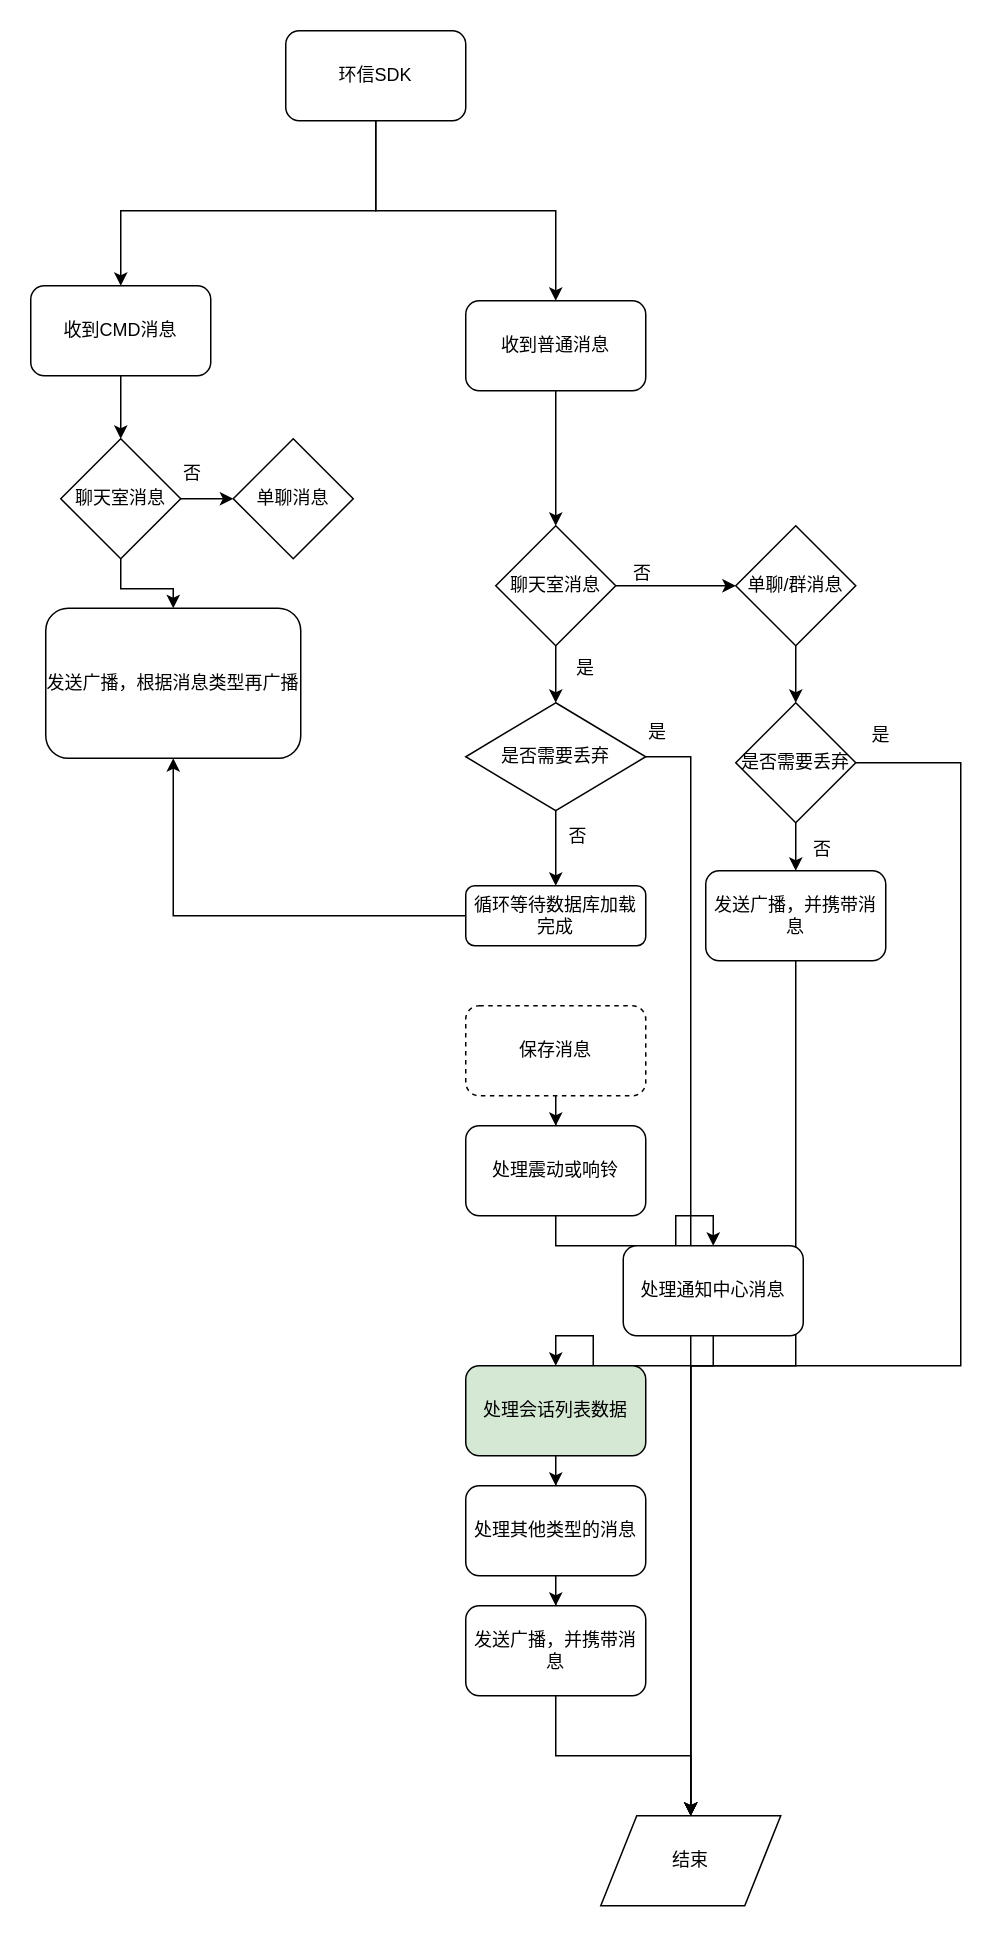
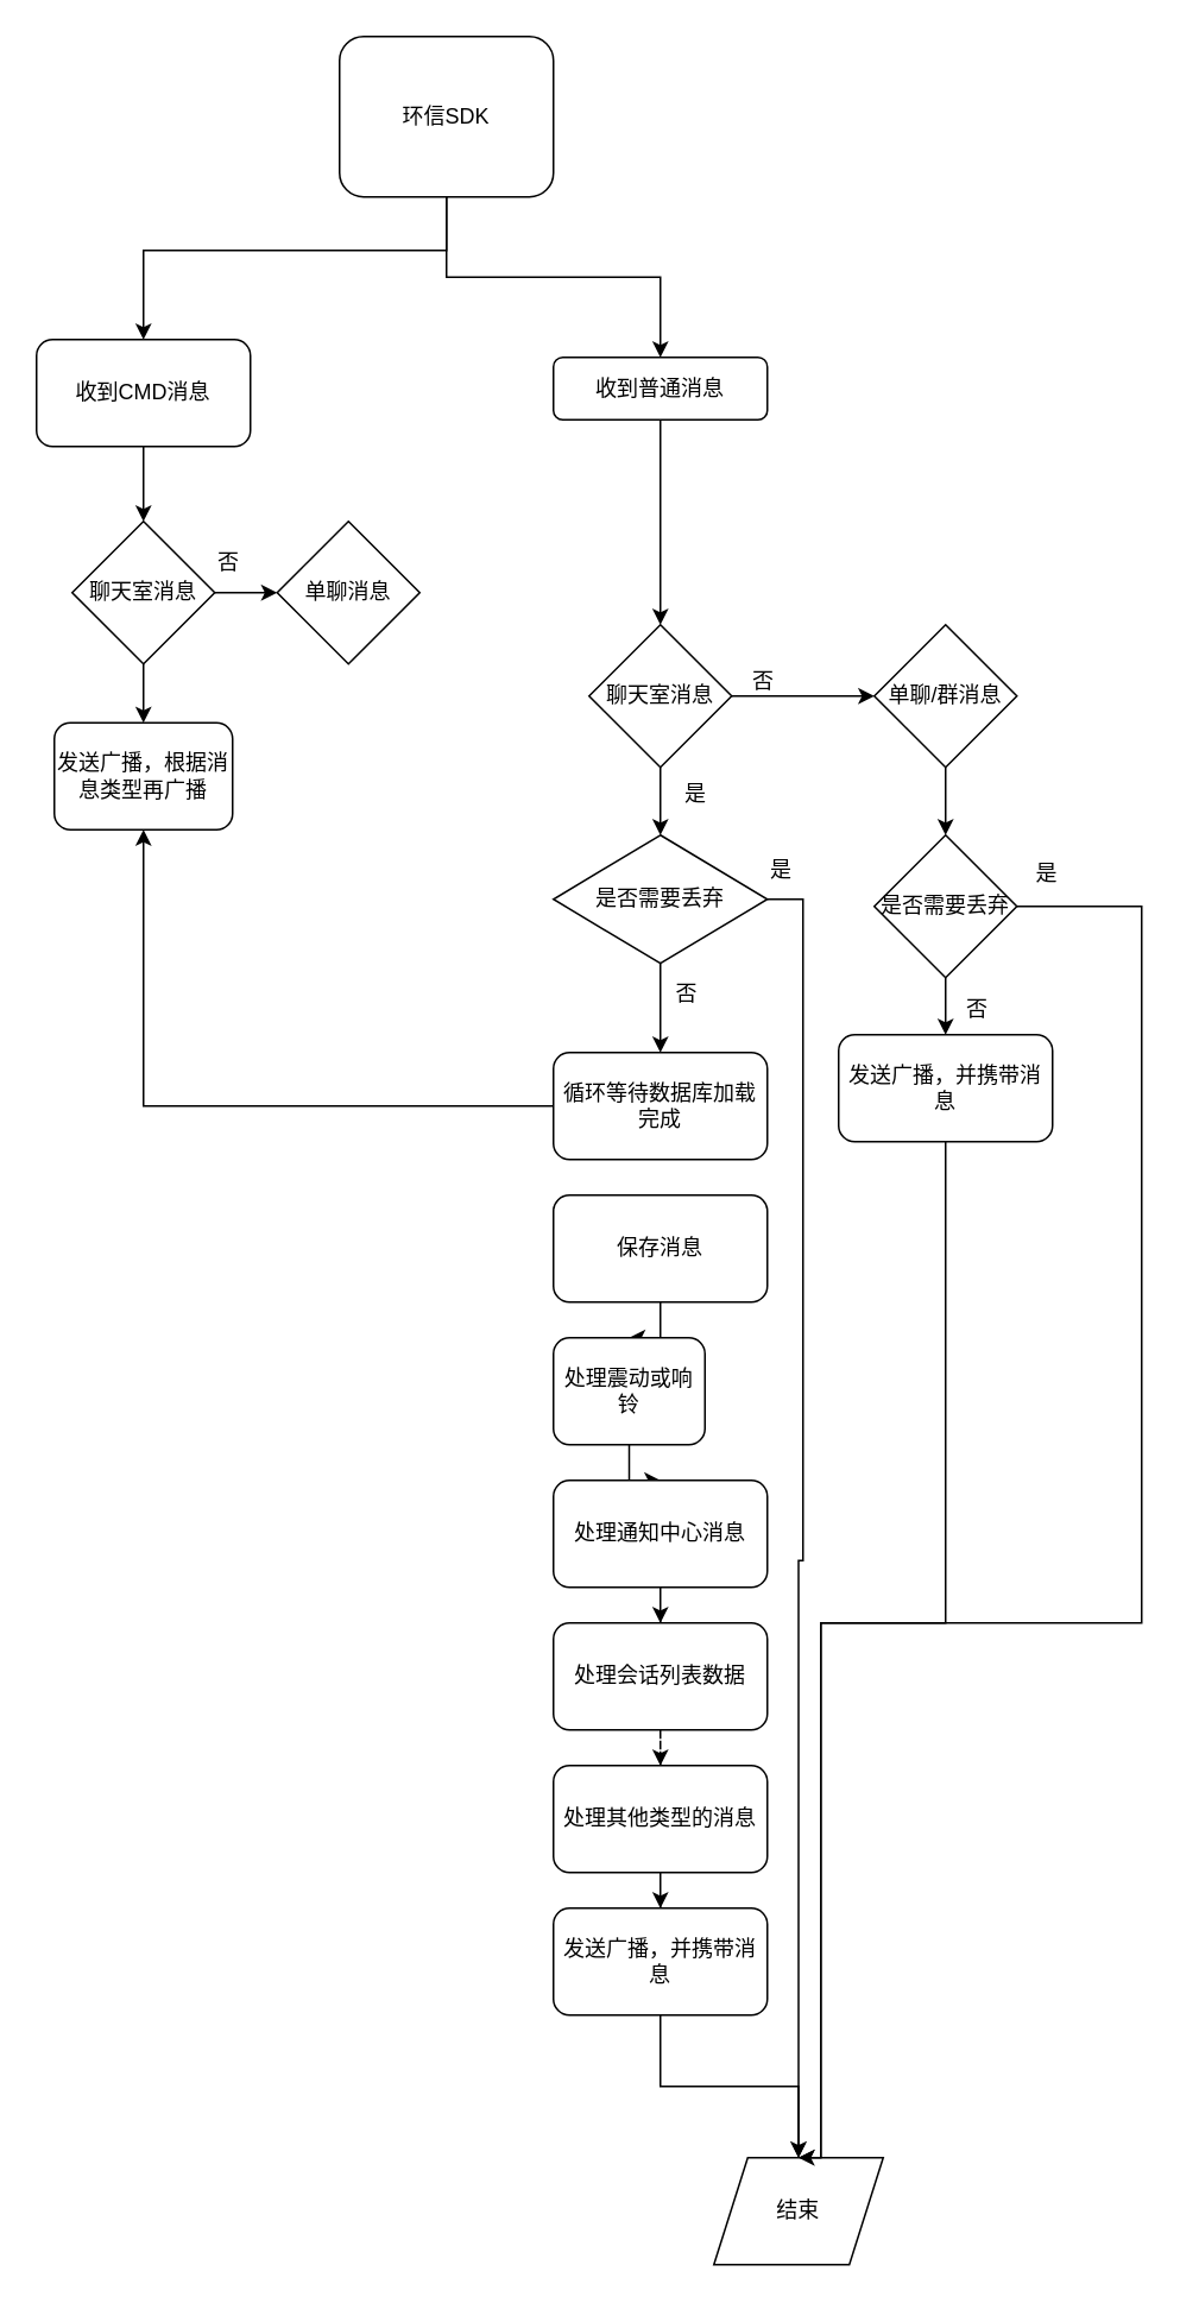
- <mxCell id="4" value="环信SDK" style="rounded=1;whiteSpace=wrap;html=1;" parent="1" vertex="1"><mxGeometry x="190" y="20" width="120" height="60" as="geometry" /></mxCell>
+ <mxCell id="4" value="环信SDK" style="rounded=1;whiteSpace=wrap;html=1;" parent="1" vertex="1"><mxGeometry x="190" y="20" width="120" height="90" as="geometry" /></mxCell>
- <mxCell id="8" value="收到普通消息" style="rounded=1;whiteSpace=wrap;html=1;" parent="1" vertex="1"><mxGeometry x="310" y="200" width="120" height="60" as="geometry" /></mxCell>
+ <mxCell id="8" value="收到普通消息" style="rounded=1;whiteSpace=wrap;html=1;" parent="1" vertex="1"><mxGeometry x="310" y="200" width="120" height="35" as="geometry" /></mxCell>
- <mxCell id="48" value="发送广播，根据消息类型再广播" style="rounded=1;whiteSpace=wrap;html=1;" vertex="1" parent="1"><mxGeometry x="30" y="405" width="170" height="100" as="geometry" /></mxCell>
+ <mxCell id="48" value="发送广播，根据消息类型再广播" style="rounded=1;whiteSpace=wrap;html=1;" vertex="1" parent="1"><mxGeometry x="30" y="405" width="100" height="60" as="geometry" /></mxCell>
- <mxCell id="27" value="循环等待数据库加载完成" style="rounded=1;whiteSpace=wrap;html=1;" vertex="1" parent="1"><mxGeometry x="310" y="590" width="120" height="40" as="geometry" /></mxCell>
+ <mxCell id="27" value="循环等待数据库加载完成" style="rounded=1;whiteSpace=wrap;html=1;" vertex="1" parent="1"><mxGeometry x="310" y="590" width="120" height="60" as="geometry" /></mxCell>
- <mxCell id="29" value="保存消息" style="rounded=1;whiteSpace=wrap;html=1;dashed=1;" vertex="1" parent="1"><mxGeometry x="310" y="670" width="120" height="60" as="geometry" /></mxCell>
+ <mxCell id="29" value="保存消息" style="rounded=1;whiteSpace=wrap;html=1;" vertex="1" parent="1"><mxGeometry x="310" y="670" width="120" height="60" as="geometry" /></mxCell>
- <mxCell id="31" value="处理震动或响铃" style="rounded=1;whiteSpace=wrap;html=1;" vertex="1" parent="1"><mxGeometry x="310" y="750" width="120" height="60" as="geometry" /></mxCell>
+ <mxCell id="31" value="处理震动或响铃" style="rounded=1;whiteSpace=wrap;html=1;" vertex="1" parent="1"><mxGeometry x="310" y="750" width="85" height="60" as="geometry" /></mxCell>
- <mxCell id="33" value="处理通知中心消息" style="rounded=1;whiteSpace=wrap;html=1;" vertex="1" parent="1"><mxGeometry x="415" y="830" width="120" height="60" as="geometry" /></mxCell>
+ <mxCell id="33" value="处理通知中心消息" style="rounded=1;whiteSpace=wrap;html=1;" vertex="1" parent="1"><mxGeometry x="310" y="830" width="120" height="60" as="geometry" /></mxCell>
- <mxCell id="35" value="处理会话列表数据" style="rounded=1;whiteSpace=wrap;html=1;fillColor=#d5e8d4;" vertex="1" parent="1"><mxGeometry x="310" y="910" width="120" height="60" as="geometry" /></mxCell>
+ <mxCell id="35" value="处理会话列表数据" style="rounded=1;whiteSpace=wrap;html=1;" vertex="1" parent="1"><mxGeometry x="310" y="910" width="120" height="60" as="geometry" /></mxCell>
- <mxCell id="34" value="" style="edgeStyle=orthogonalEdgeStyle;rounded=0;orthogonalLoop=1;jettySize=auto;html=1;" edge="1" parent="1" source="35" target="37"><mxGeometry relative="1" as="geometry" /></mxCell>
+ <mxCell id="34" value="" style="edgeStyle=orthogonalEdgeStyle;rounded=0;orthogonalLoop=1;jettySize=auto;html=1;dashed=1;" edge="1" parent="1" source="35" target="37"><mxGeometry relative="1" as="geometry" /></mxCell>
- <mxCell id="18" value="结束" style="shape=parallelogram;perimeter=parallelogramPerimeter;whiteSpace=wrap;html=1;" vertex="1" parent="1"><mxGeometry x="400" y="1210" width="120" height="60" as="geometry" /></mxCell>
+ <mxCell id="18" value="结束" style="shape=parallelogram;perimeter=parallelogramPerimeter;whiteSpace=wrap;html=1;" vertex="1" parent="1"><mxGeometry x="400" y="1210" width="95" height="60" as="geometry" /></mxCell>
